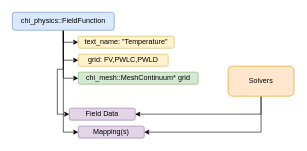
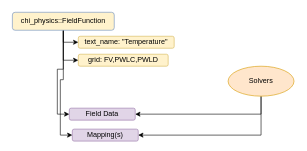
- <mxCell id="7" value="chi_physics::FieldFunction" style="rounded=1;whiteSpace=wrap;html=1;fillColor=#dae8fc;strokeColor=#6c8ebf;" vertex="1" parent="1"><mxGeometry x="20" y="20" width="170" height="30" as="geometry" /></mxCell>
+ <mxCell id="7" value="chi_physics::FieldFunction" style="rounded=1;whiteSpace=wrap;html=1;fillColor=#fff2cc;strokeColor=#6c8ebf;" vertex="1" parent="1"><mxGeometry x="20" y="20" width="170" height="30" as="geometry" /></mxCell>
- <mxCell id="4" style="edgeStyle=orthogonalEdgeStyle;rounded=0;orthogonalLoop=1;jettySize=auto;html=1;exitX=0.5;exitY=1;exitDx=0;exitDy=0;entryX=0;entryY=0.5;entryDx=0;entryDy=0;" edge="1" parent="1" source="7" target="10"><mxGeometry relative="1" as="geometry" /></mxCell>
- <mxCell id="10" value="&lt;div style=&quot;text-align: left&quot;&gt;&lt;span&gt;chi_mesh&lt;/span&gt;&lt;span&gt;::&lt;/span&gt;&lt;span&gt;MeshContinuum&lt;/span&gt;&lt;span&gt;*&amp;nbsp;&lt;/span&gt;&lt;span&gt;grid&lt;/span&gt;&lt;/div&gt;" style="rounded=1;whiteSpace=wrap;html=1;fillColor=#d5e8d4;strokeColor=#82b366;" vertex="1" parent="1"><mxGeometry x="130" y="120" width="200" height="20" as="geometry" /></mxCell>
- <mxCell id="15" value="&lt;div style=&quot;text-align: left&quot;&gt;Solvers&lt;/div&gt;" style="rounded=1;whiteSpace=wrap;html=1;fillColor=#ffe6cc;strokeColor=#d79b00;" vertex="1" parent="1"><mxGeometry x="380" y="110" width="110" height="50" as="geometry" /></mxCell>
+ <mxCell id="15" value="&lt;div style=&quot;text-align: left&quot;&gt;Solvers&lt;/div&gt;" style="ellipse;whiteSpace=wrap;html=1;fillColor=#ffe6cc;strokeColor=#d79b00;" vertex="1" parent="1"><mxGeometry x="380" y="110" width="110" height="50" as="geometry" /></mxCell>
- <mxCell id="12" value="&lt;div style=&quot;text-align: left&quot;&gt;Mapping(s)&lt;/div&gt;" style="rounded=1;whiteSpace=wrap;html=1;fillColor=#e1d5e7;strokeColor=#9673a6;" vertex="1" parent="1"><mxGeometry x="130" y="210" width="110" height="20" as="geometry" /></mxCell>
+ <mxCell id="12" value="&lt;div style=&quot;text-align: left&quot;&gt;Mapping(s)&lt;/div&gt;" style="rounded=1;whiteSpace=wrap;html=1;fillColor=#e1d5e7;strokeColor=#9673a6;" vertex="1" parent="1"><mxGeometry x="120" y="215" width="110" height="20" as="geometry" /></mxCell>
